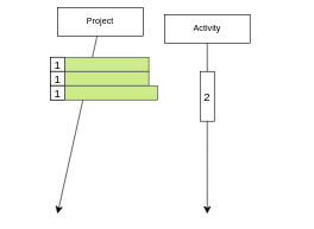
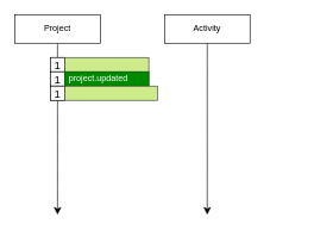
- <mxCell id="3" value="Project" style="rounded=0;whiteSpace=wrap;html=1;fontFamily=Helvetica;" parent="1" vertex="1"><mxGeometry x="80" y="10" width="120" height="40" as="geometry" /></mxCell>
+ <mxCell id="3" value="Project" style="rounded=0;whiteSpace=wrap;html=1;fontFamily=Helvetica;" parent="1" vertex="1"><mxGeometry x="20" y="20" width="120" height="40" as="geometry" /></mxCell>
+ <mxCell id="12" value="project.updated" style="text;html=1;fillColor=#008a00;align=left;verticalAlign=middle;whiteSpace=wrap;rounded=0;fontSize=12;fontFamily=Helvetica;spacingLeft=4;fontColor=#ffffff;strokeColor=#005700;" vertex="1" parent="10"><mxGeometry x="20" width="118" height="20" as="geometry" /></mxCell>
- <mxCell id="7" value="2" style="rounded=0;whiteSpace=wrap;html=1;fontSize=16;fontFamily=Helvetica;verticalAlign=middle;" parent="6" vertex="1"><mxGeometry width="20" height="70" as="geometry" /></mxCell>
